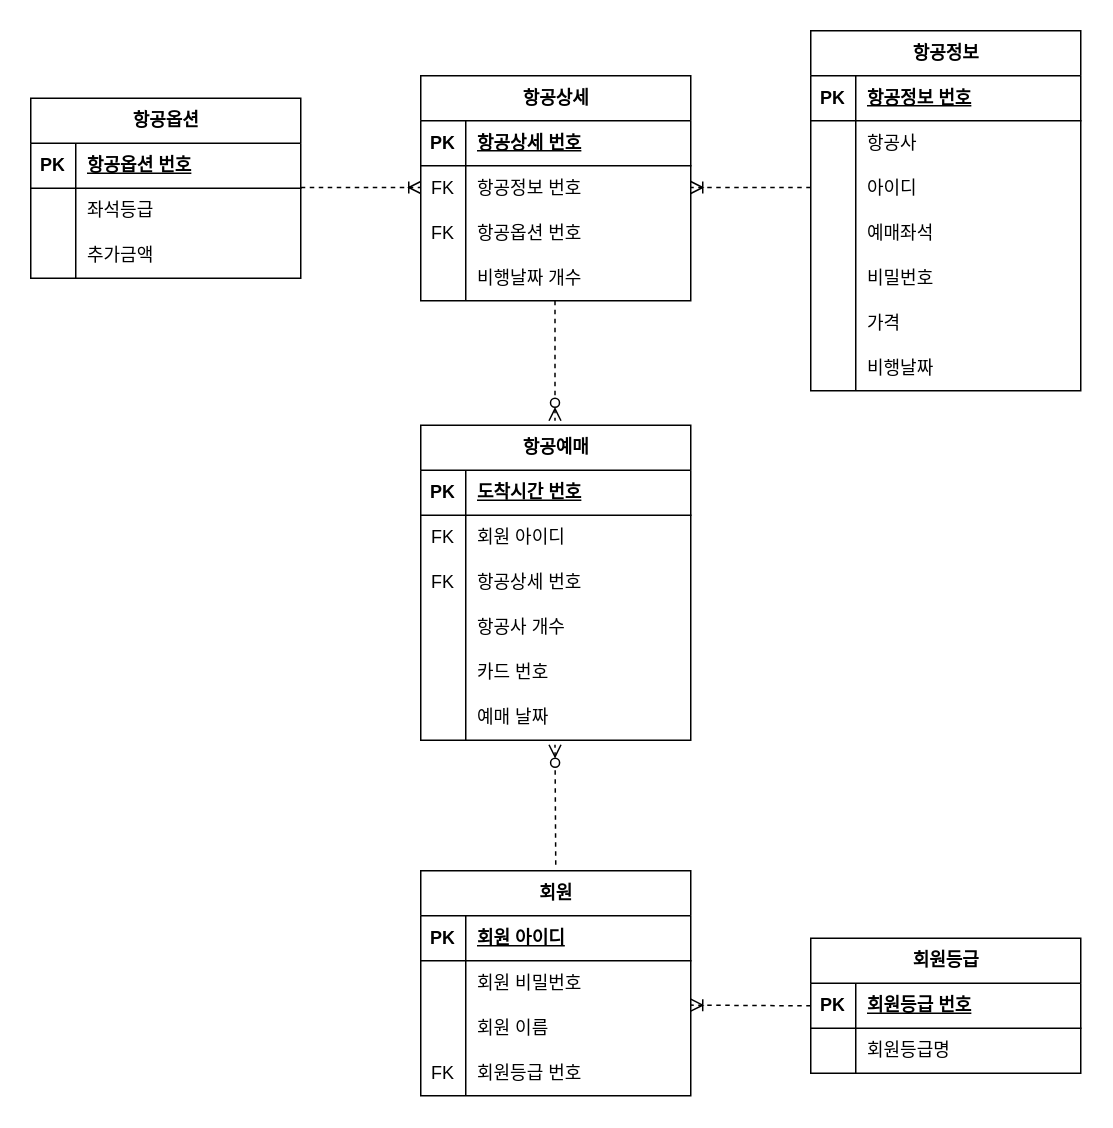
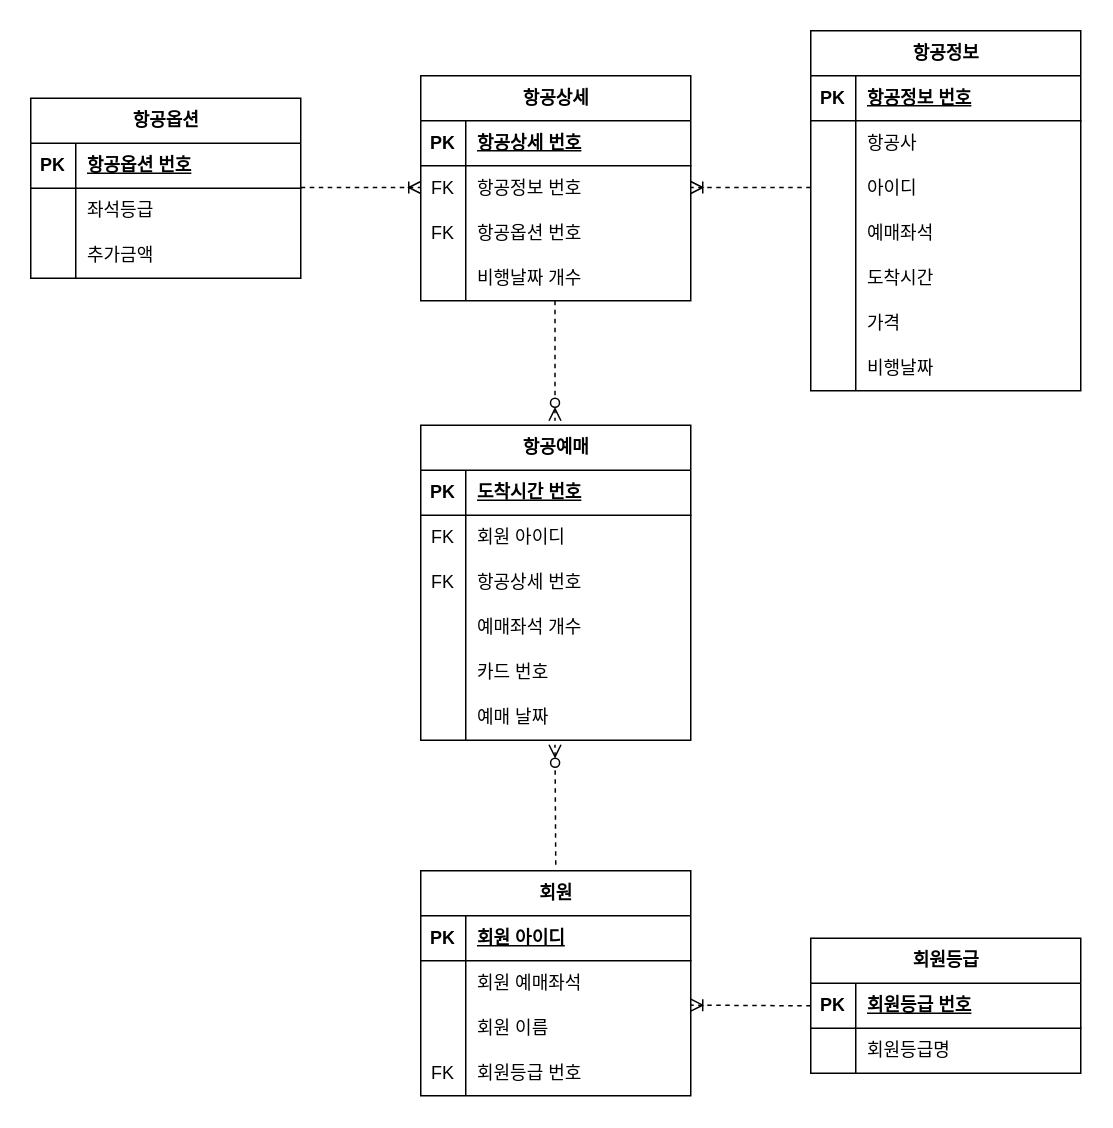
- <mxCell id="17" value="비밀번호" style="shape=partialRectangle;connectable=0;fillColor=none;top=0;left=0;bottom=0;right=0;align=left;spacingLeft=6;overflow=hidden;whiteSpace=wrap;html=1;" parent="15" vertex="1"><mxGeometry x="30" width="150" height="30" as="geometry"><mxRectangle width="150" height="30" as="alternateBounds" /></mxGeometry></mxCell>
+ <mxCell id="17" value="도착시간" style="shape=partialRectangle;connectable=0;fillColor=none;top=0;left=0;bottom=0;right=0;align=left;spacingLeft=6;overflow=hidden;whiteSpace=wrap;html=1;" parent="15" vertex="1"><mxGeometry x="30" width="150" height="30" as="geometry"><mxRectangle width="150" height="30" as="alternateBounds" /></mxGeometry></mxCell>
- <mxCell id="40" value="항공사 개수" style="shape=partialRectangle;connectable=0;fillColor=none;top=0;left=0;bottom=0;right=0;align=left;spacingLeft=6;overflow=hidden;whiteSpace=wrap;html=1;" parent="38" vertex="1"><mxGeometry x="30" width="150" height="30" as="geometry"><mxRectangle width="150" height="30" as="alternateBounds" /></mxGeometry></mxCell>
+ <mxCell id="40" value="예매좌석 개수" style="shape=partialRectangle;connectable=0;fillColor=none;top=0;left=0;bottom=0;right=0;align=left;spacingLeft=6;overflow=hidden;whiteSpace=wrap;html=1;" parent="38" vertex="1"><mxGeometry x="30" width="150" height="30" as="geometry"><mxRectangle width="150" height="30" as="alternateBounds" /></mxGeometry></mxCell>
- <mxCell id="53" value="회원 비밀번호" style="shape=partialRectangle;connectable=0;fillColor=none;top=0;left=0;bottom=0;right=0;align=left;spacingLeft=6;overflow=hidden;whiteSpace=wrap;html=1;" parent="51" vertex="1"><mxGeometry x="30" width="150" height="30" as="geometry"><mxRectangle width="150" height="30" as="alternateBounds" /></mxGeometry></mxCell>
+ <mxCell id="53" value="회원 예매좌석" style="shape=partialRectangle;connectable=0;fillColor=none;top=0;left=0;bottom=0;right=0;align=left;spacingLeft=6;overflow=hidden;whiteSpace=wrap;html=1;" parent="51" vertex="1"><mxGeometry x="30" width="150" height="30" as="geometry"><mxRectangle width="150" height="30" as="alternateBounds" /></mxGeometry></mxCell>
